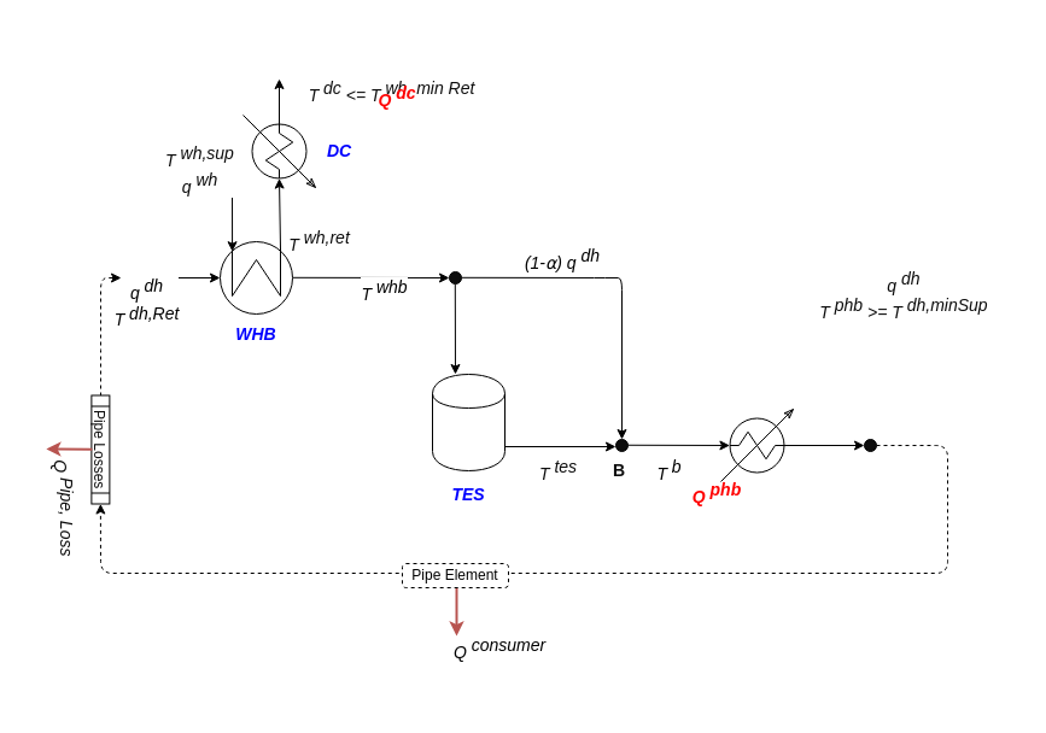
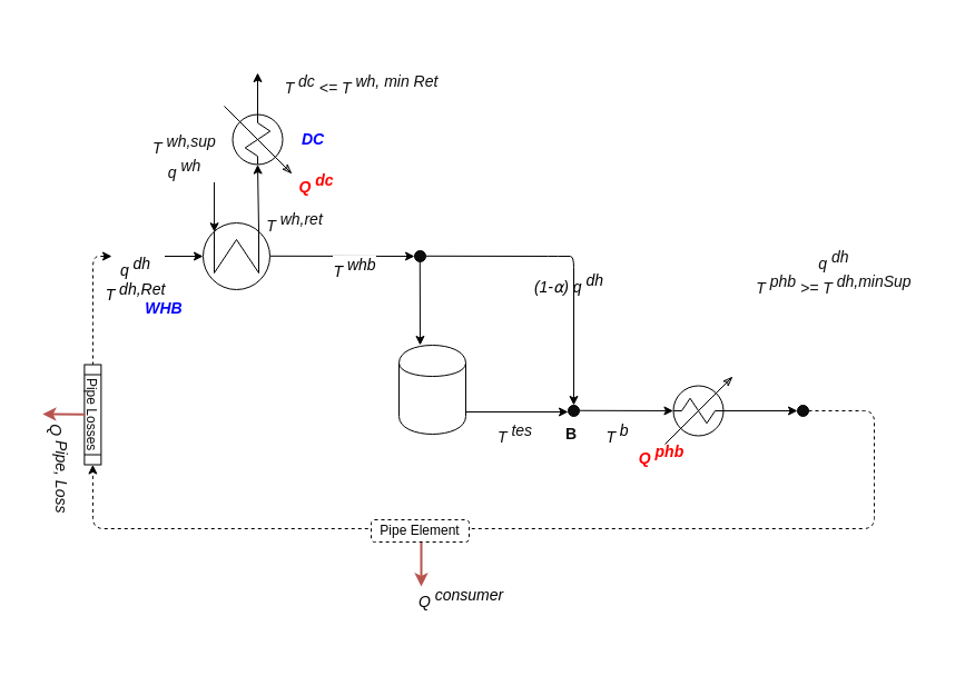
- <mxCell id="37" value="&lt;i style=&quot;font-size: 14px;&quot;&gt;Q&amp;nbsp;&lt;span style=&quot;font-size: 14px;&quot;&gt;&lt;sup style=&quot;font-size: 14px;&quot;&gt;dc&lt;/sup&gt;&lt;/span&gt;&lt;/i&gt;" style="text;html=1;strokeColor=none;fillColor=none;align=center;verticalAlign=middle;whiteSpace=wrap;rounded=0;fontColor=#FF0000;fontStyle=1;fontSize=14;spacing=0;" parent="2" vertex="1"><mxGeometry x="289" y="50" width="40" height="20" as="geometry" /></mxCell>
+ <mxCell id="37" value="&lt;i style=&quot;font-size: 14px;&quot;&gt;Q&amp;nbsp;&lt;span style=&quot;font-size: 14px;&quot;&gt;&lt;sup style=&quot;font-size: 14px;&quot;&gt;dc&lt;/sup&gt;&lt;/span&gt;&lt;/i&gt;" style="text;html=1;strokeColor=none;fillColor=none;align=center;verticalAlign=middle;whiteSpace=wrap;rounded=0;fontColor=#FF0000;fontStyle=1;fontSize=14;spacing=0;" parent="2" vertex="1"><mxGeometry x="244" y="135" width="40" height="20" as="geometry" /></mxCell>
- <mxCell id="24" value="&lt;span style=&quot;color: rgb(0, 0, 0); font-size: 14px;&quot;&gt;&lt;i style=&quot;font-size: 14px;&quot;&gt;(1-⍺) q&lt;sup style=&quot;font-size: 14px;&quot;&gt; dh&lt;/sup&gt;&lt;/i&gt;&lt;/span&gt;" style="text;html=1;strokeColor=none;fillColor=none;align=center;verticalAlign=middle;whiteSpace=wrap;rounded=0;fontColor=#0D0D0D;fontSize=14;spacing=0;" parent="2" vertex="1"><mxGeometry x="412" y="185" width="68" height="20" as="geometry" /></mxCell>
+ <mxCell id="24" value="&lt;span style=&quot;color: rgb(0, 0, 0); font-size: 14px;&quot;&gt;&lt;i style=&quot;font-size: 14px;&quot;&gt;(1-⍺) q&lt;sup style=&quot;font-size: 14px;&quot;&gt; dh&lt;/sup&gt;&lt;/i&gt;&lt;/span&gt;" style="text;html=1;strokeColor=none;fillColor=none;align=center;verticalAlign=middle;whiteSpace=wrap;rounded=0;fontColor=#0D0D0D;fontSize=14;spacing=0;" parent="2" vertex="1"><mxGeometry x="457" y="225" width="68" height="20" as="geometry" /></mxCell>
- <mxCell id="22" value="&lt;i style=&quot;font-size: 14px&quot;&gt;&lt;b&gt;WHB&lt;/b&gt;&lt;/i&gt;" style="text;html=1;strokeColor=none;fillColor=none;align=center;verticalAlign=middle;whiteSpace=wrap;rounded=0;fontColor=#0000FF;fontSize=14;spacing=0;" parent="2" vertex="1"><mxGeometry x="172" y="247" width="40" height="20" as="geometry" /></mxCell>
+ <mxCell id="22" value="&lt;i style=&quot;font-size: 14px&quot;&gt;&lt;b&gt;WHB&lt;/b&gt;&lt;/i&gt;" style="text;html=1;strokeColor=none;fillColor=none;align=center;verticalAlign=middle;whiteSpace=wrap;rounded=0;fontColor=#0000FF;fontSize=14;spacing=0;" parent="2" vertex="1"><mxGeometry x="107" y="247" width="40" height="20" as="geometry" /></mxCell>
- <mxCell id="11" value="&lt;i style=&quot;font-size: 14px&quot;&gt;&lt;b&gt;TES&lt;/b&gt;&lt;/i&gt;" style="text;html=1;strokeColor=none;fillColor=none;align=center;verticalAlign=middle;whiteSpace=wrap;rounded=0;fontColor=#0000FF;fontSize=14;spacing=0;" parent="2" vertex="1"><mxGeometry x="348" y="380" width="40" height="20" as="geometry" /></mxCell>
